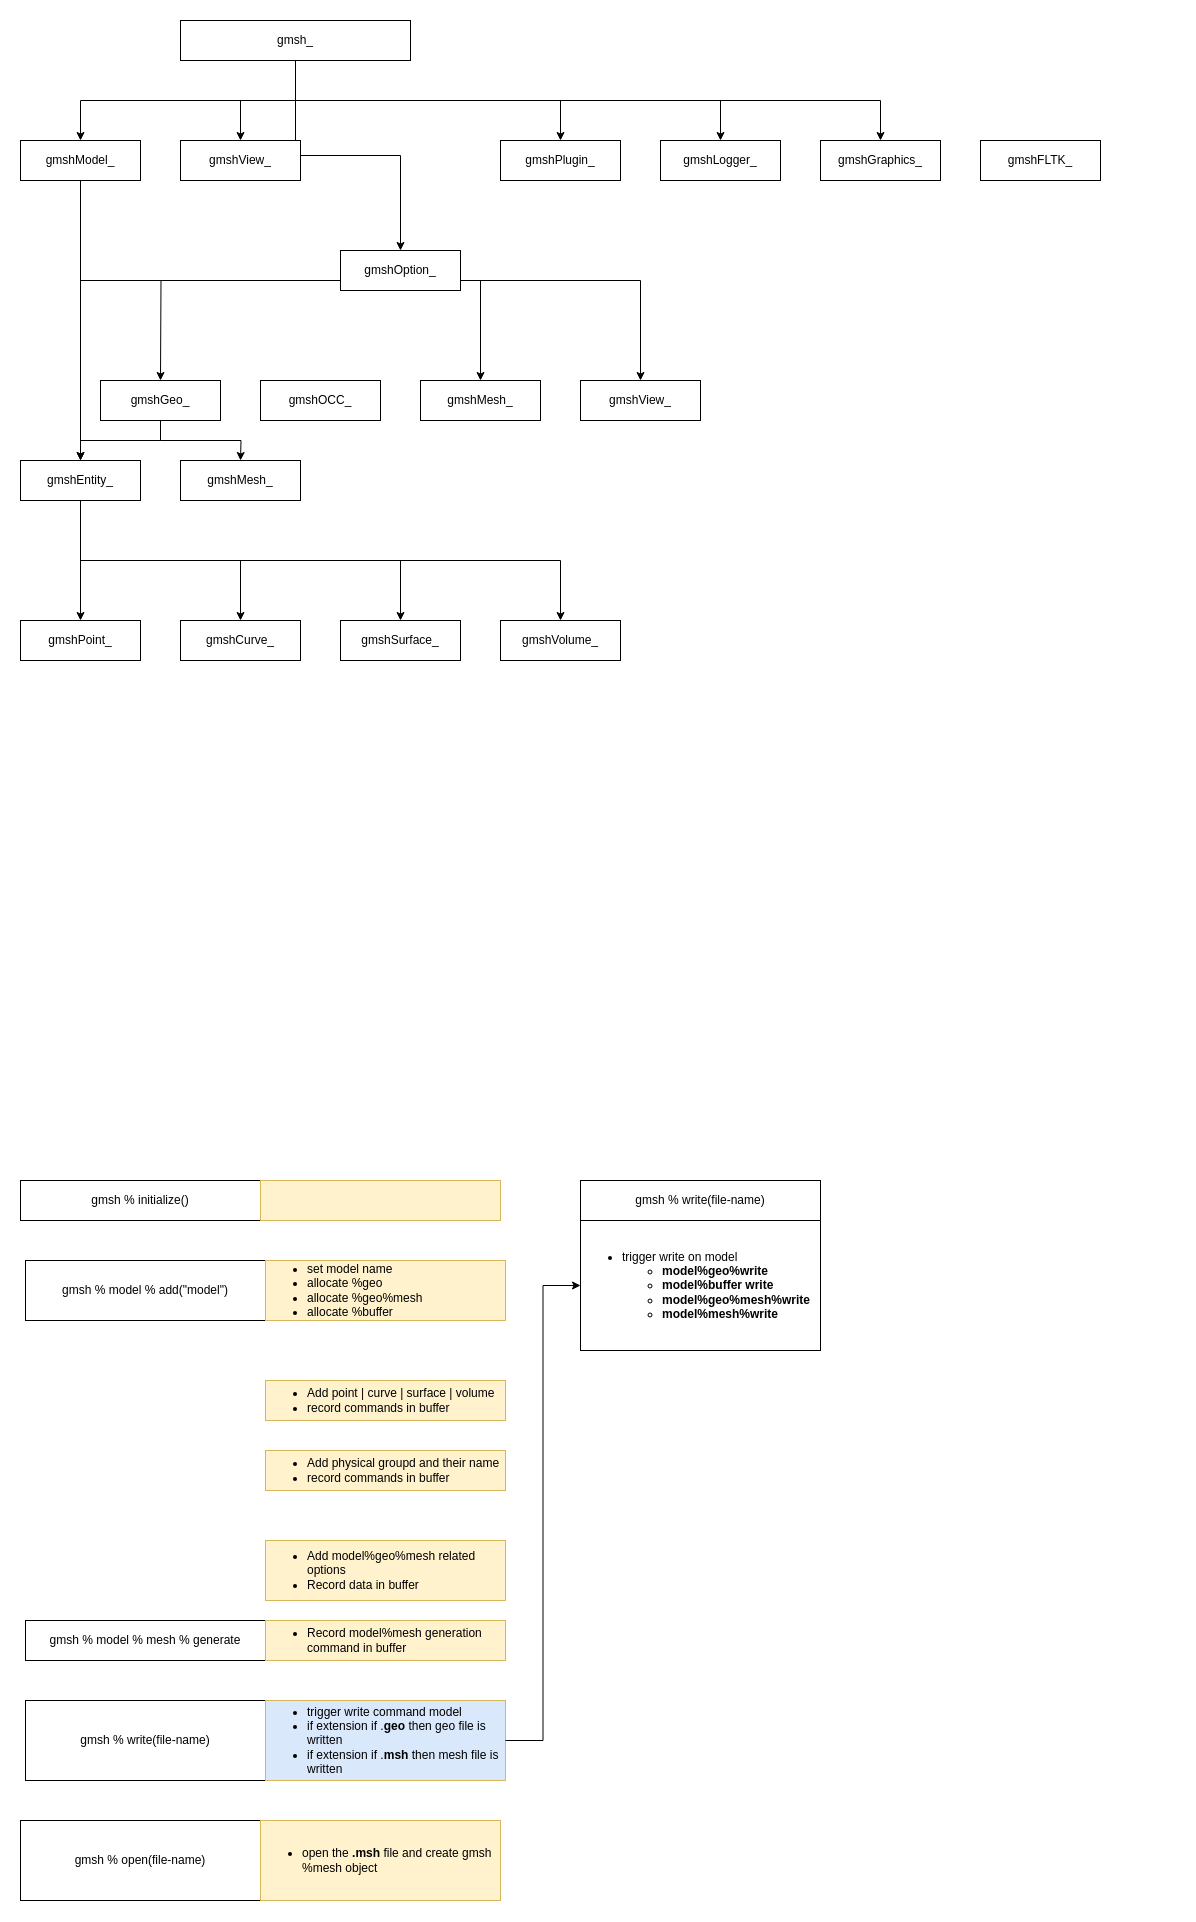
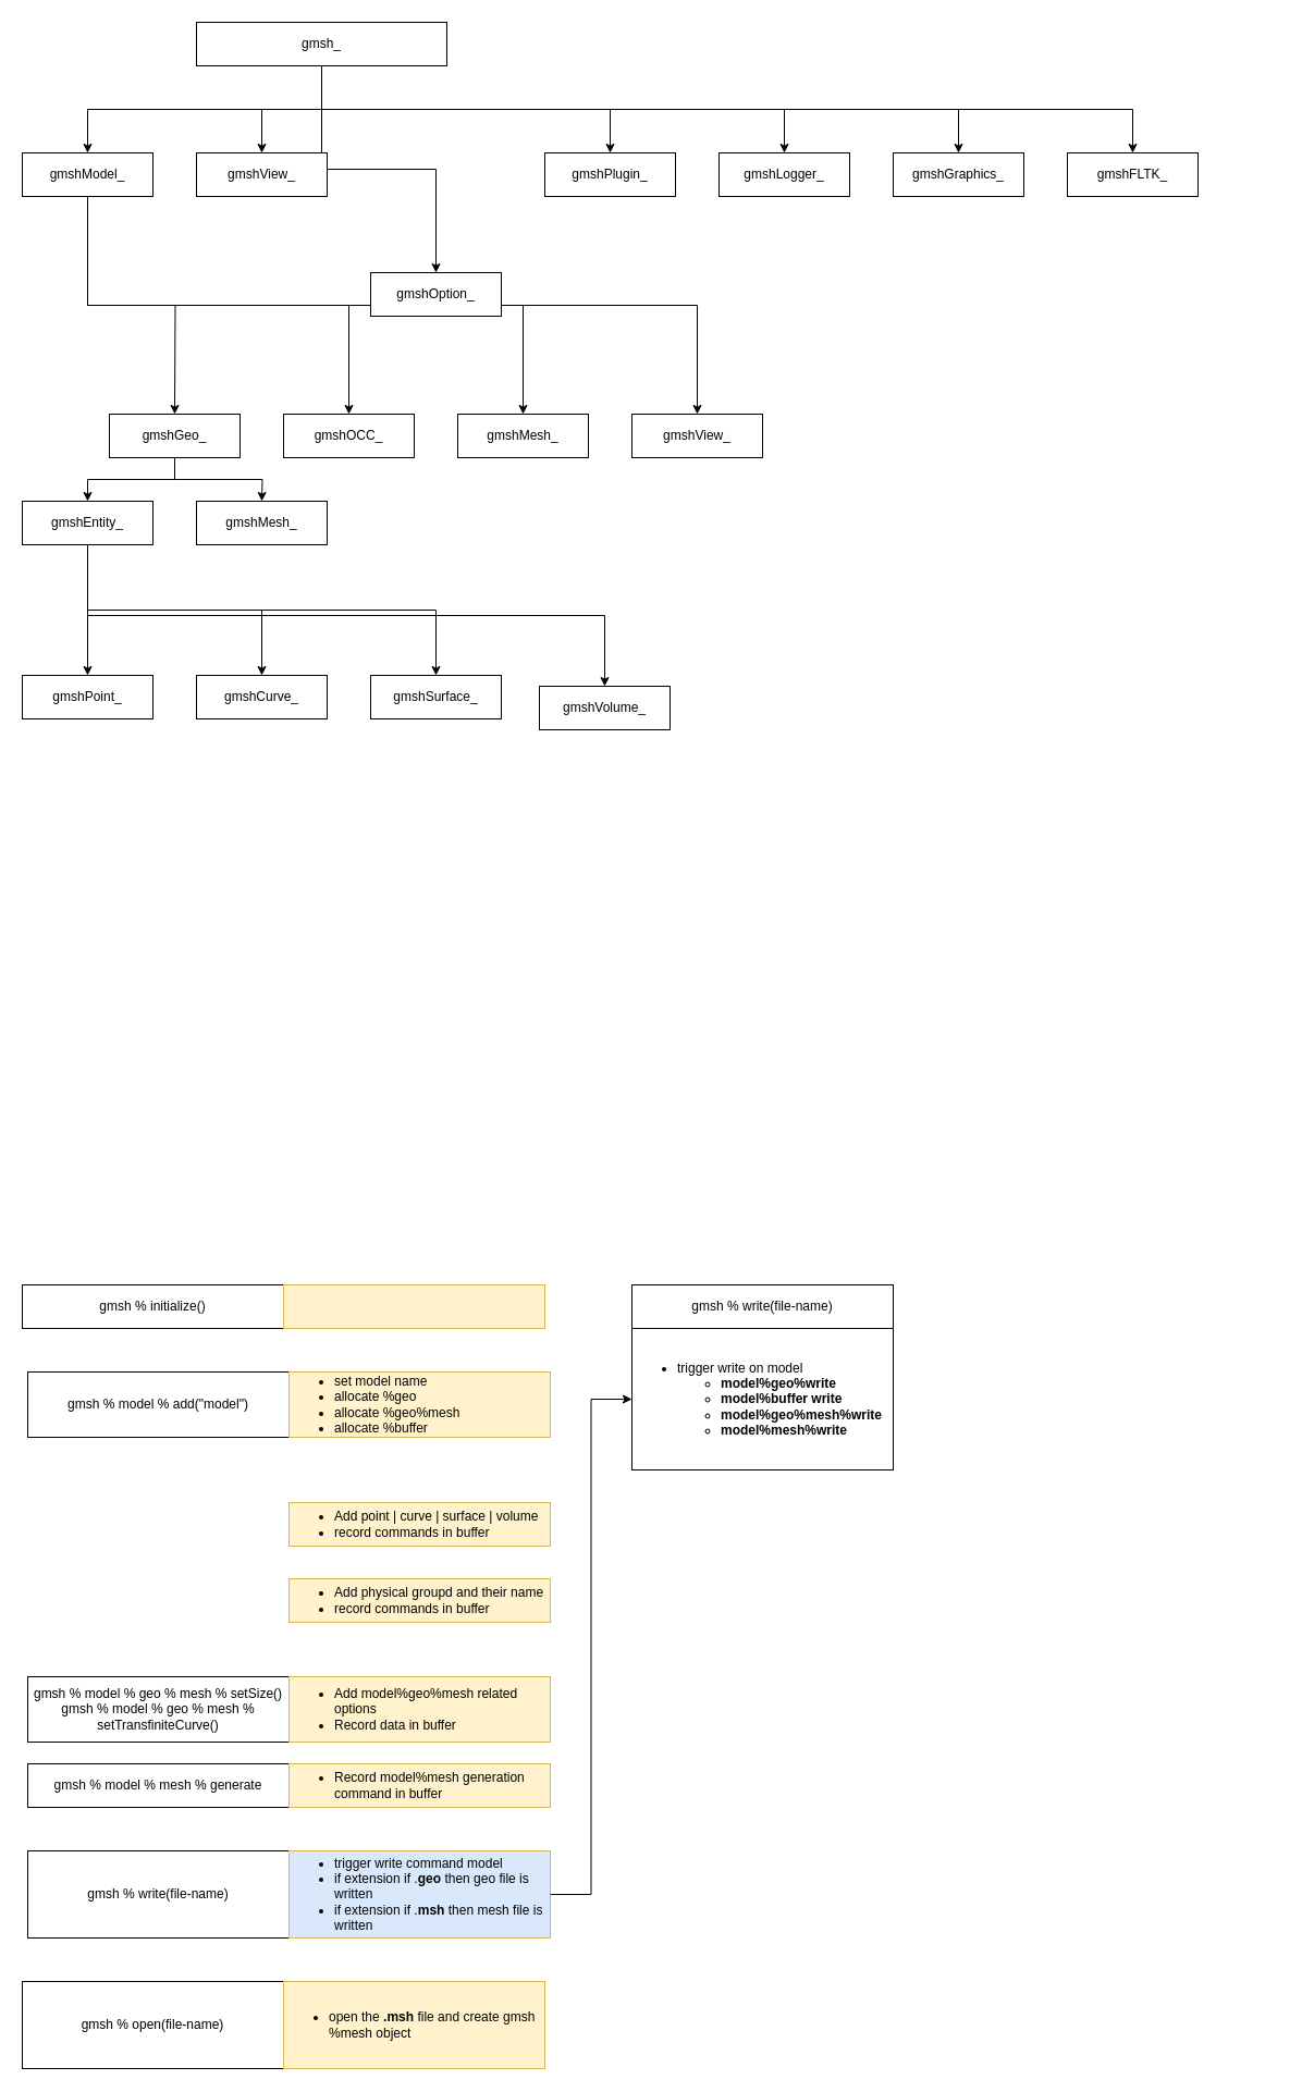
+ <mxCell id="8" style="edgeStyle=orthogonalEdgeStyle;rounded=0;orthogonalLoop=1;jettySize=auto;html=1;exitX=0.5;exitY=1;exitDx=0;exitDy=0;entryX=0.5;entryY=0;entryDx=0;entryDy=0;" parent="1" source="9" target="19" edge="1"><mxGeometry relative="1" as="geometry" /></mxCell>
- <mxCell id="11" style="edgeStyle=orthogonalEdgeStyle;rounded=0;orthogonalLoop=1;jettySize=auto;html=1;exitX=0.5;exitY=1;exitDx=0;exitDy=0;" parent="1" source="14" target="25" edge="1"><mxGeometry relative="1" as="geometry" /></mxCell>
+ <mxCell id="11" style="edgeStyle=orthogonalEdgeStyle;rounded=0;orthogonalLoop=1;jettySize=auto;html=1;exitX=0.5;exitY=1;exitDx=0;exitDy=0;" parent="1" source="14" target="35" edge="1"><mxGeometry relative="1" as="geometry" /></mxCell>
- <mxCell id="29" value="gmshVolume_" style="rounded=0;whiteSpace=wrap;html=1;" parent="1" vertex="1"><mxGeometry x="500" y="620" width="120" height="40" as="geometry" /></mxCell>
+ <mxCell id="29" value="gmshVolume_" style="rounded=0;whiteSpace=wrap;html=1;" parent="1" vertex="1"><mxGeometry x="495" y="630" width="120" height="40" as="geometry" /></mxCell>
+ <mxCell id="49" value="&lt;div&gt;&lt;span&gt;gmsh % model % geo % mesh % setSize()&lt;/span&gt;&lt;/div&gt;&lt;div&gt;&lt;span&gt;gmsh % model % geo % mesh % setTransfiniteCurve()&lt;/span&gt;&lt;/div&gt;" style="rounded=0;whiteSpace=wrap;html=1;align=center;" parent="48" vertex="1"><mxGeometry width="240" height="60" as="geometry" /></mxCell>
